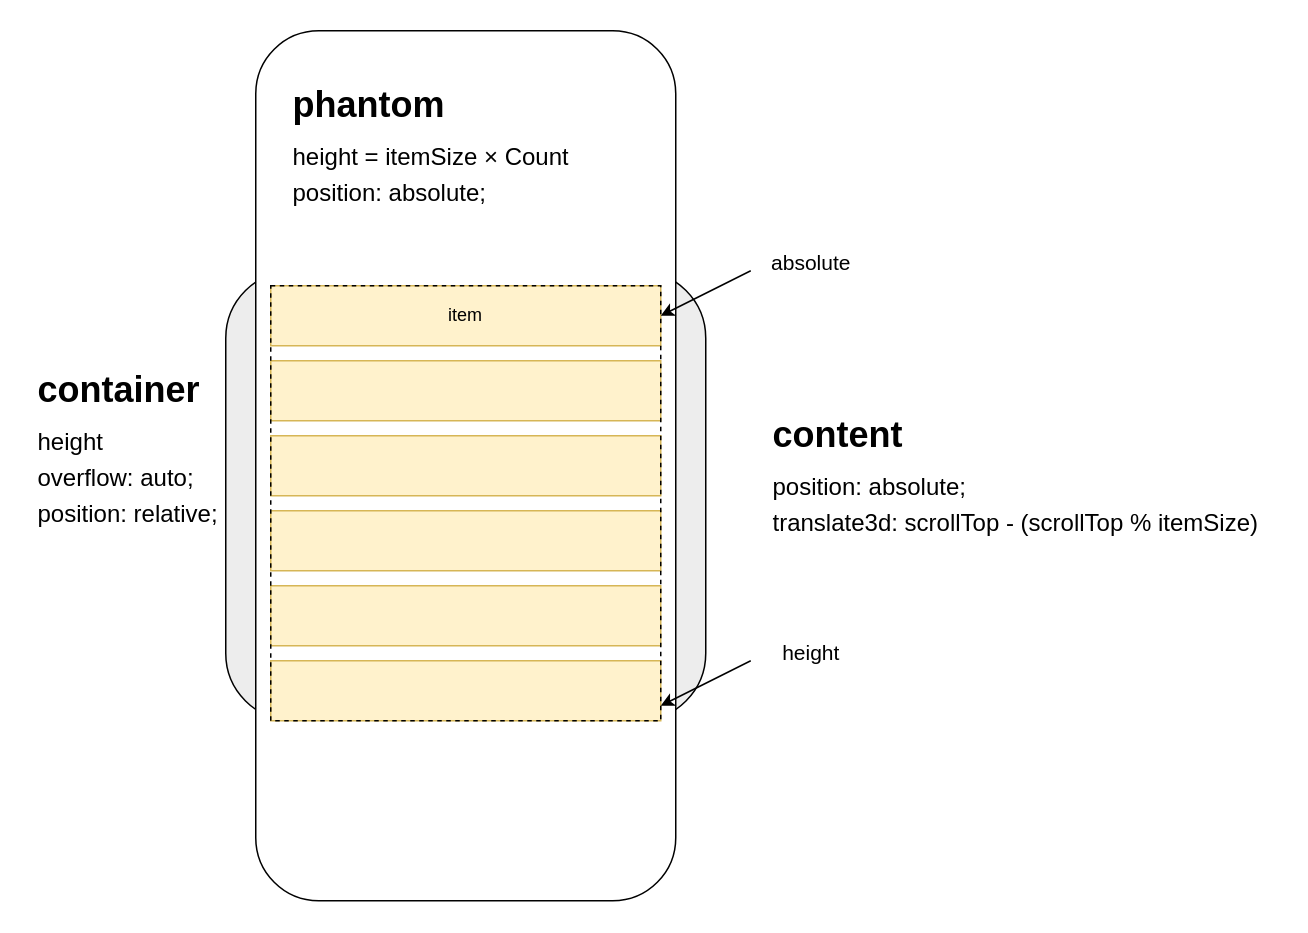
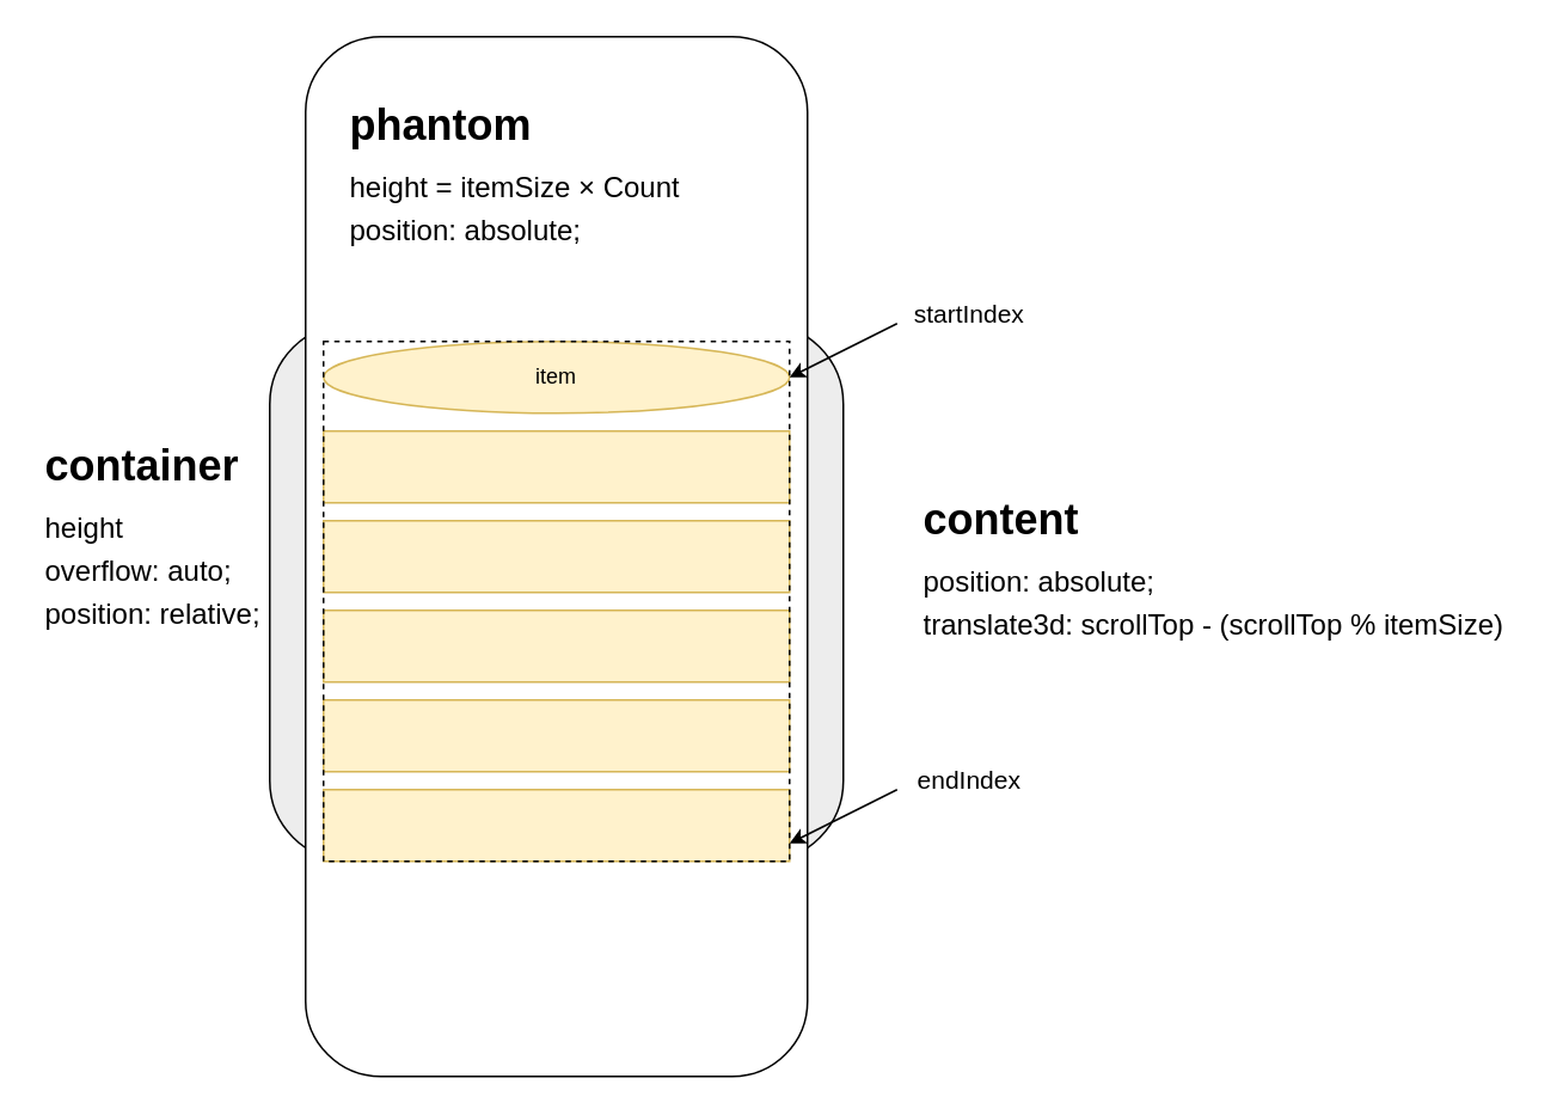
- <mxCell id="13" value="&lt;font style=&quot;font-size: 14px;&quot;&gt;absolute&lt;/font&gt;" style="text;html=1;align=center;verticalAlign=middle;resizable=0;points=[];autosize=1;strokeColor=none;fillColor=none;" parent="1" vertex="1"><mxGeometry x="500" y="160" width="80" height="30" as="geometry" /></mxCell>
+ <mxCell id="13" value="&lt;font style=&quot;font-size: 14px;&quot;&gt;startIndex&lt;/font&gt;" style="text;html=1;align=center;verticalAlign=middle;resizable=0;points=[];autosize=1;strokeColor=none;fillColor=none;" parent="1" vertex="1"><mxGeometry x="500" y="160" width="80" height="30" as="geometry" /></mxCell>
- <mxCell id="5" value="item" style="rounded=0;whiteSpace=wrap;html=1;fillColor=#fff2cc;strokeColor=#d6b656;" parent="1" vertex="1"><mxGeometry x="180" y="190" width="260" height="40" as="geometry" /></mxCell>
+ <mxCell id="5" value="item" style="ellipse;whiteSpace=wrap;html=1;fillColor=#fff2cc;strokeColor=#d6b656;" parent="1" vertex="1"><mxGeometry x="180" y="190" width="260" height="40" as="geometry" /></mxCell>
- <mxCell id="15" value="&lt;span style=&quot;font-size: 14px;&quot;&gt;height&lt;/span&gt;" style="text;html=1;align=center;verticalAlign=middle;resizable=0;points=[];autosize=1;strokeColor=none;fillColor=none;" parent="1" vertex="1"><mxGeometry x="500" y="420" width="80" height="30" as="geometry" /></mxCell>
+ <mxCell id="15" value="&lt;span style=&quot;font-size: 14px;&quot;&gt;endIndex&lt;/span&gt;" style="text;html=1;align=center;verticalAlign=middle;resizable=0;points=[];autosize=1;strokeColor=none;fillColor=none;" parent="1" vertex="1"><mxGeometry x="500" y="420" width="80" height="30" as="geometry" /></mxCell>
